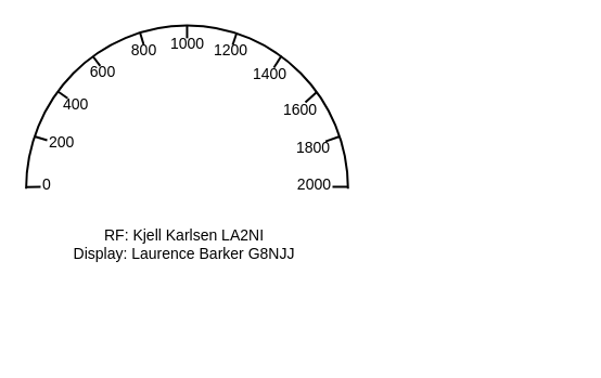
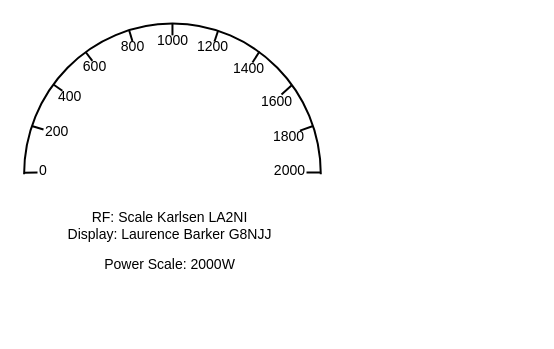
- <mxCell id="16" value="RF: Kjell Karlsen LA2NI&lt;br&gt;Display: Laurence Barker G8NJJ" style="text;html=1;resizable=0;autosize=1;align=center;verticalAlign=middle;points=[];fillColor=none;strokeColor=none;rounded=0;fontSize=14;" vertex="1" parent="1"><mxGeometry x="62" y="205.91" width="214" height="38" as="geometry" /></mxCell>
+ <mxCell id="16" value="RF: Scale Karlsen LA2NI&lt;br&gt;Display: Laurence Barker G8NJJ" style="text;html=1;resizable=0;autosize=1;align=center;verticalAlign=middle;points=[];fillColor=none;strokeColor=none;rounded=0;fontSize=14;" vertex="1" parent="1"><mxGeometry x="62" y="205.91" width="214" height="38" as="geometry" /></mxCell>
+ <mxCell id="15" value="Power Scale: 2000W" style="text;html=1;resizable=0;autosize=1;align=center;verticalAlign=middle;points=[];fillColor=none;strokeColor=none;rounded=0;fontSize=14;" vertex="1" parent="1"><mxGeometry x="98.999" y="253.909" width="141" height="21" as="geometry" /></mxCell>
